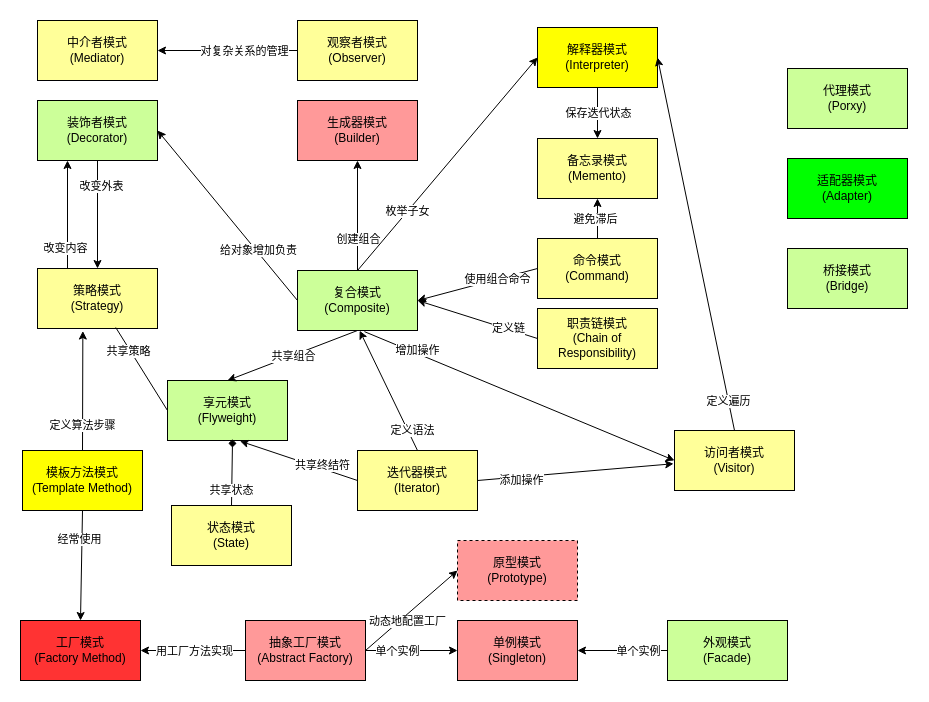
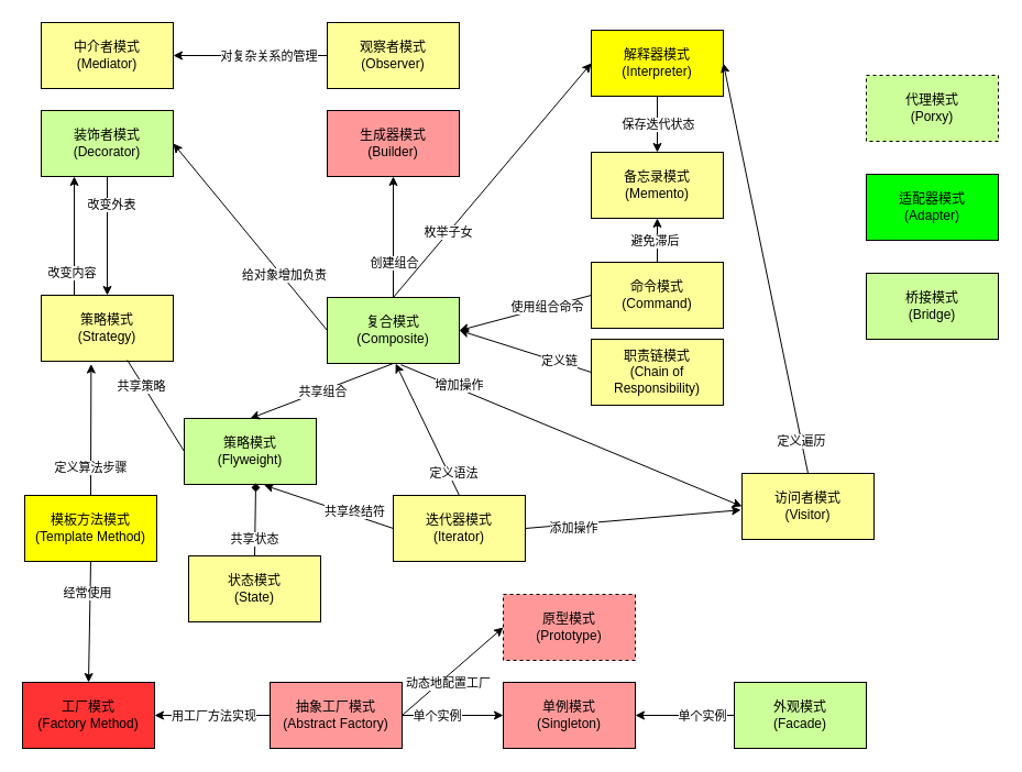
- <mxCell id="13" value="代理模式&lt;div&gt;(Porxy)&lt;/div&gt;" style="rounded=0;whiteSpace=wrap;html=1;fillColor=#CCFF99;" vertex="1" parent="1"><mxGeometry x="787" y="68" width="120" height="60" as="geometry" /></mxCell>
+ <mxCell id="13" value="代理模式&lt;div&gt;(Porxy)&lt;/div&gt;" style="rounded=0;whiteSpace=wrap;html=1;fillColor=#CCFF99;dashed=1;" vertex="1" parent="1"><mxGeometry x="787" y="68" width="120" height="60" as="geometry" /></mxCell>
- <mxCell id="12" value="享元模式&lt;div&gt;(Flyweight)&lt;/div&gt;" style="rounded=0;whiteSpace=wrap;html=1;fillColor=#CCFF99;" vertex="1" parent="1"><mxGeometry x="167" y="380" width="120" height="60" as="geometry" /></mxCell>
+ <mxCell id="12" value="策略模式&lt;div&gt;(Flyweight)&lt;/div&gt;" style="rounded=0;whiteSpace=wrap;html=1;fillColor=#CCFF99;" vertex="1" parent="1"><mxGeometry x="167" y="380" width="120" height="60" as="geometry" /></mxCell>
